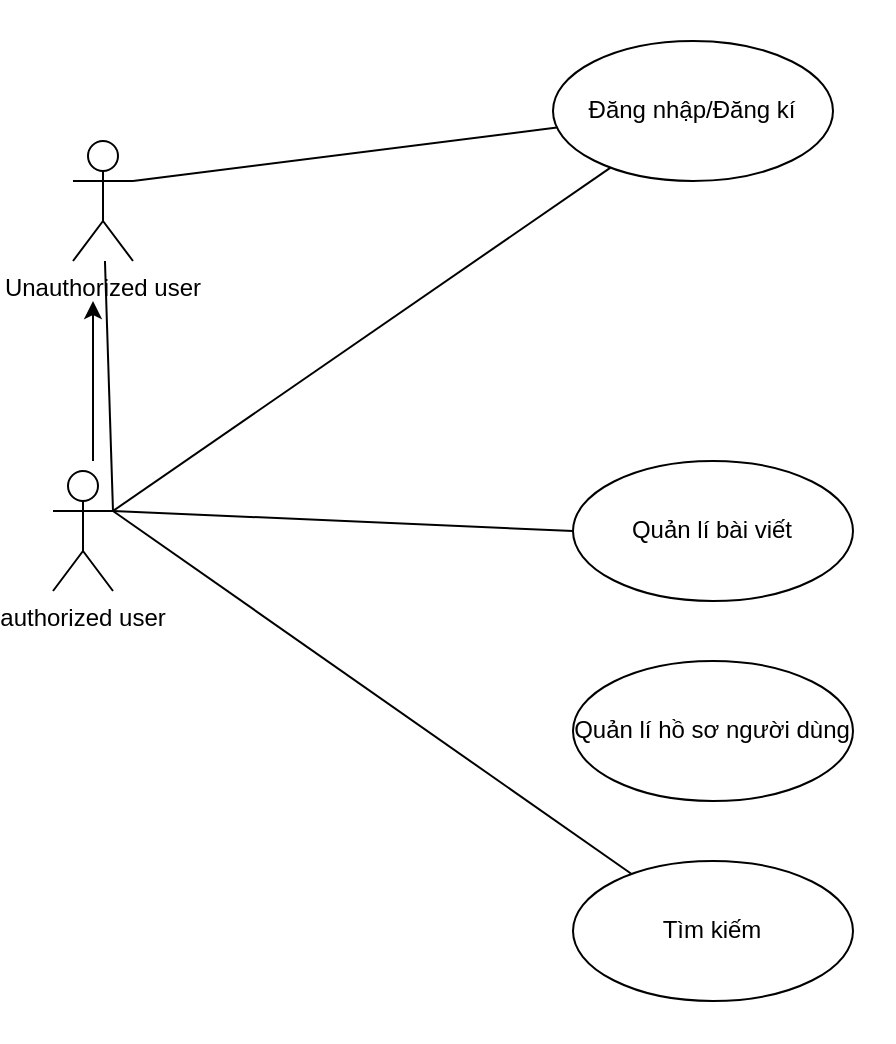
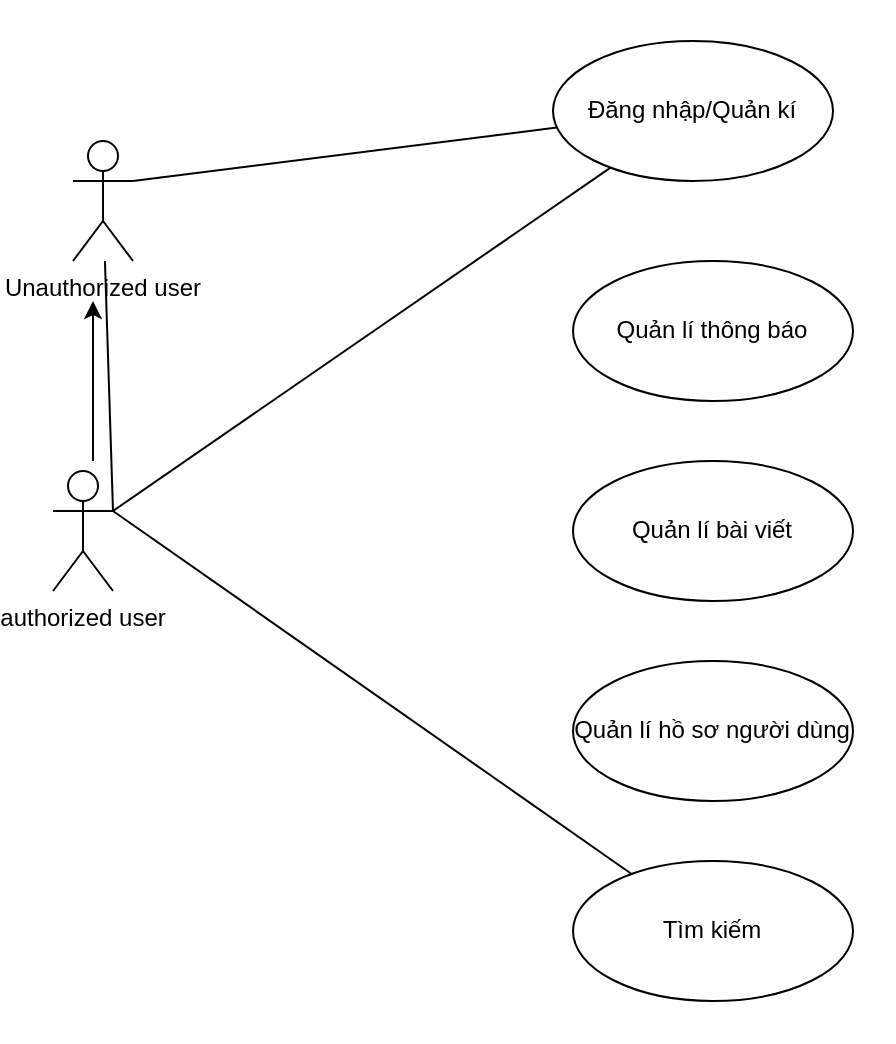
- <mxCell id="4" value="Đăng nhập/Đăng kí" style="ellipse;whiteSpace=wrap;html=1;" vertex="1" parent="1"><mxGeometry x="270" y="20" width="140" height="70" as="geometry" /></mxCell>
+ <mxCell id="4" value="Đăng nhập/Quản kí" style="ellipse;whiteSpace=wrap;html=1;" vertex="1" parent="1"><mxGeometry x="270" y="20" width="140" height="70" as="geometry" /></mxCell>
+ <mxCell id="5" value="Quản lí thông báo" style="ellipse;whiteSpace=wrap;html=1;" vertex="1" parent="1"><mxGeometry x="280" y="130" width="140" height="70" as="geometry" /></mxCell>
- <mxCell id="10" value="" style="endArrow=none;html=1;rounded=0;exitX=1;exitY=0.333;exitDx=0;exitDy=0;exitPerimeter=0;entryX=0;entryY=0.5;entryDx=0;entryDy=0;" edge="1" parent="1" source="8" target="6"><mxGeometry width="50" height="50" relative="1" as="geometry"><mxPoint x="80" y="310" as="sourcePoint" /><mxPoint x="130" y="260" as="targetPoint" /></mxGeometry></mxCell>
